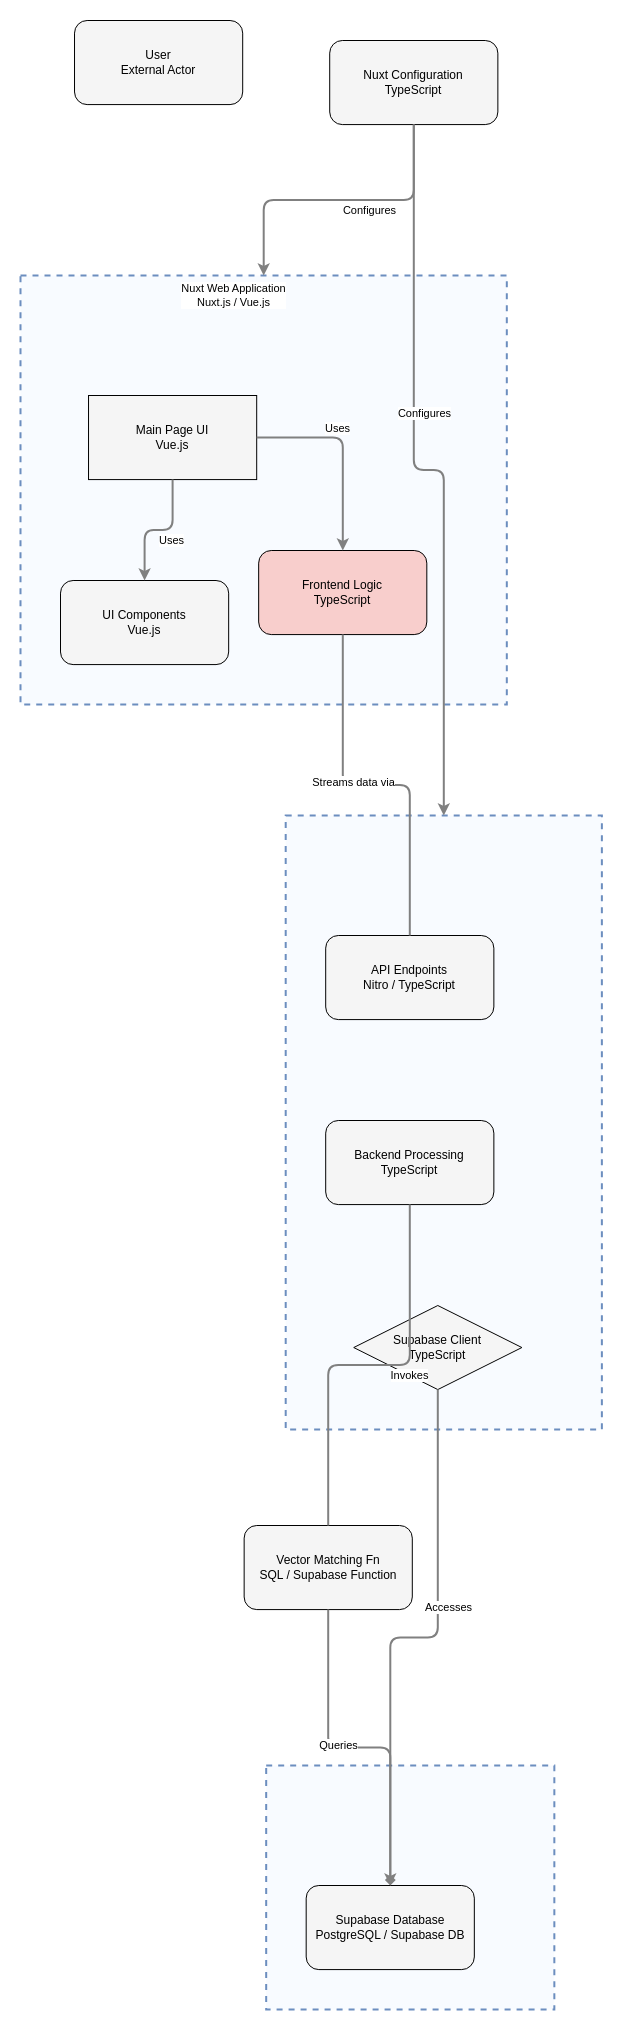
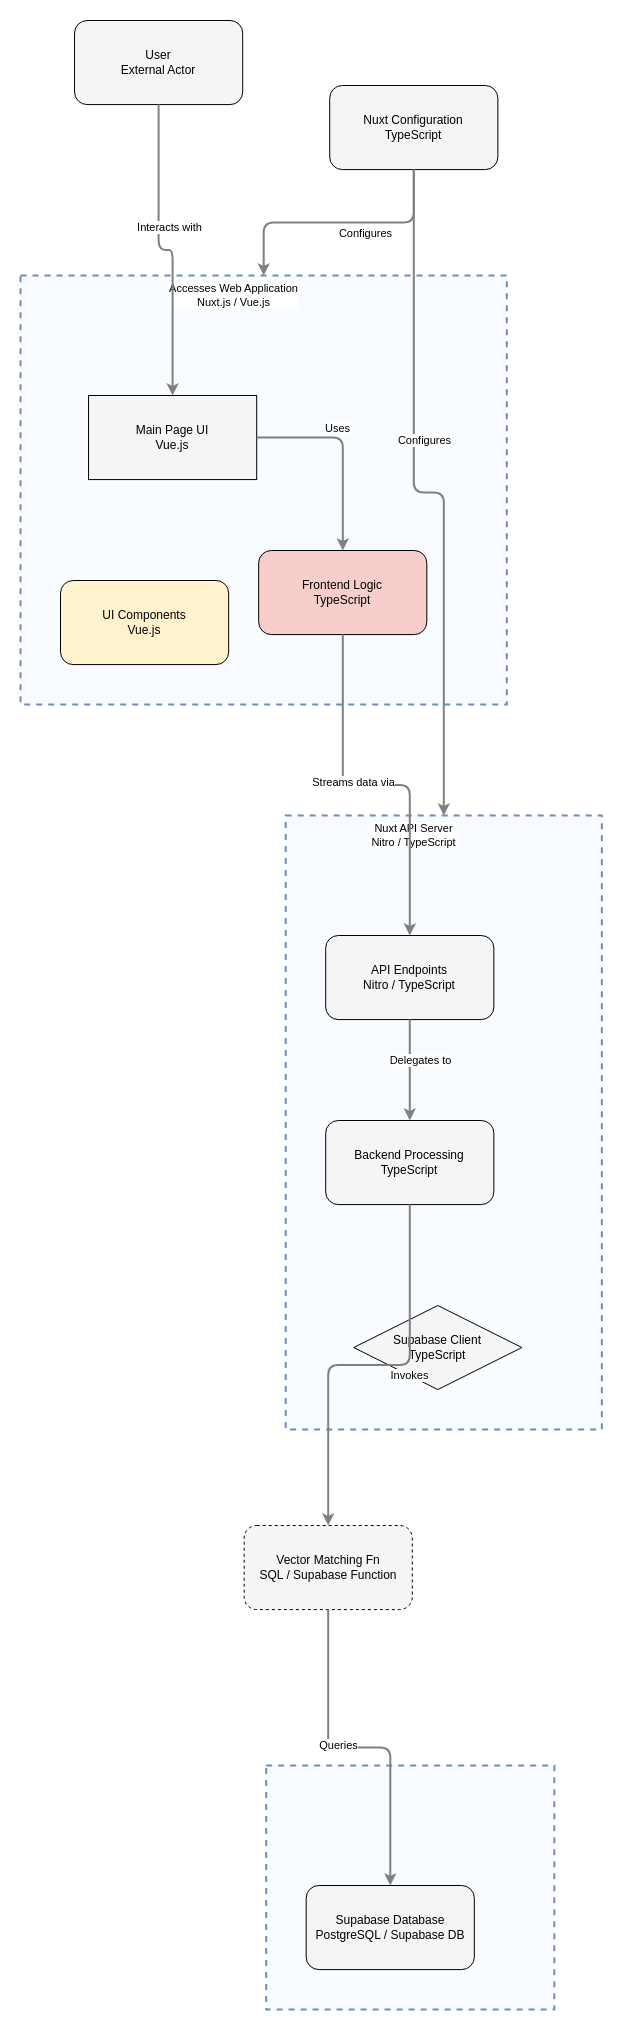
- <mxCell id="8" value="Nuxt Configuration&lt;br&gt;TypeScript" style="rounded=1;whiteSpace=wrap;html=1;fillColor=#f5f5f5" vertex="1" parent="1"><mxGeometry x="329.21" y="40" width="168.158" height="84.079" as="geometry" /></mxCell>
+ <mxCell id="8" value="Nuxt Configuration&lt;br&gt;TypeScript" style="rounded=1;whiteSpace=wrap;html=1;fillColor=#f5f5f5" vertex="1" parent="1"><mxGeometry x="329.21" y="85" width="168.158" height="84.079" as="geometry" /></mxCell>
+ <mxCell id="21" style="edgeStyle=orthogonalEdgeStyle;rounded=1;orthogonalLoop=1;jettySize=auto;html=1;strokeColor=#808080;strokeWidth=2;jumpStyle=arc;jumpSize=10;spacing=15;labelBackgroundColor=white;labelBorderColor=none" edge="1" parent="1" source="7" target="10"><mxGeometry relative="1" as="geometry" /></mxCell>
+ <mxCell id="22" value="Interacts with" style="edgeLabel;html=1;align=center;verticalAlign=middle;resizable=0;points=[];" vertex="1" connectable="0" parent="21"><mxGeometry x="-0.2" y="10" relative="1" as="geometry"><mxPoint as="offset" /></mxGeometry></mxCell>
- <mxCell id="6" value="Nuxt Web Application&lt;br&gt;Nuxt.js / Vue.js" style="edgeLabel;html=1;align=center;verticalAlign=middle;resizable=0;labelBackgroundColor=white;spacing=5" vertex="1" parent="1"><mxGeometry x="28" y="283" width="410.316" height="24" as="geometry" /></mxCell>
+ <mxCell id="6" value="Accesses Web Application&lt;br&gt;Nuxt.js / Vue.js" style="edgeLabel;html=1;align=center;verticalAlign=middle;resizable=0;labelBackgroundColor=white;spacing=5" vertex="1" parent="1"><mxGeometry x="28" y="283" width="410.316" height="24" as="geometry" /></mxCell>
- <mxCell id="23" style="edgeStyle=orthogonalEdgeStyle;rounded=1;orthogonalLoop=1;jettySize=auto;html=1;strokeColor=#808080;strokeWidth=2;jumpStyle=arc;jumpSize=10;spacing=15;labelBackgroundColor=white;labelBorderColor=none" edge="1" parent="1" source="10" target="11"><mxGeometry relative="1" as="geometry" /></mxCell>
- <mxCell id="24" value="Uses" style="edgeLabel;html=1;align=center;verticalAlign=middle;resizable=0;points=[];" vertex="1" connectable="0" parent="23"><mxGeometry x="-0.2" y="10" relative="1" as="geometry"><mxPoint as="offset" /></mxGeometry></mxCell>
- <mxCell id="11" value="UI Components&lt;br&gt;Vue.js" style="rounded=1;whiteSpace=wrap;html=1;fillColor=#f5f5f5" vertex="1" parent="5"><mxGeometry x="40" y="305" width="168.158" height="84.079" as="geometry" /></mxCell>
+ <mxCell id="11" value="UI Components&lt;br&gt;Vue.js" style="rounded=1;whiteSpace=wrap;html=1;fillColor=#fff2cc;" vertex="1" parent="5"><mxGeometry x="40" y="305" width="168.158" height="84.079" as="geometry" /></mxCell>
+ <mxCell id="4" value="Nuxt API Server&lt;br&gt;Nitro / TypeScript" style="edgeLabel;html=1;align=center;verticalAlign=middle;resizable=0;labelBackgroundColor=white;spacing=5" vertex="1" parent="1"><mxGeometry x="293.197" y="823" width="240.184" height="24" as="geometry" /></mxCell>
- <mxCell id="27" style="edgeStyle=orthogonalEdgeStyle;rounded=1;orthogonalLoop=1;jettySize=auto;html=1;strokeColor=#808080;strokeWidth=2;jumpStyle=arc;jumpSize=10;spacing=15;labelBackgroundColor=white;labelBorderColor=none;endArrow=none;" edge="1" parent="1" source="12" target="13"><mxGeometry relative="1" as="geometry" /></mxCell>
+ <mxCell id="27" style="edgeStyle=orthogonalEdgeStyle;rounded=1;orthogonalLoop=1;jettySize=auto;html=1;strokeColor=#808080;strokeWidth=2;jumpStyle=arc;jumpSize=10;spacing=15;labelBackgroundColor=white;labelBorderColor=none" edge="1" parent="1" source="12" target="13"><mxGeometry relative="1" as="geometry" /></mxCell>
+ <mxCell id="29" style="edgeStyle=orthogonalEdgeStyle;rounded=1;orthogonalLoop=1;jettySize=auto;html=1;strokeColor=#808080;strokeWidth=2;jumpStyle=arc;jumpSize=10;spacing=15;labelBackgroundColor=white;labelBorderColor=none" edge="1" parent="1" source="13" target="14"><mxGeometry relative="1" as="geometry" /></mxCell>
+ <mxCell id="30" value="Delegates to" style="edgeLabel;html=1;align=center;verticalAlign=middle;resizable=0;points=[];" vertex="1" connectable="0" parent="29"><mxGeometry x="-0.2" y="10" relative="1" as="geometry"><mxPoint as="offset" /></mxGeometry></mxCell>
- <mxCell id="31" style="edgeStyle=orthogonalEdgeStyle;rounded=1;orthogonalLoop=1;jettySize=auto;html=1;strokeColor=#808080;strokeWidth=2;jumpStyle=arc;jumpSize=10;spacing=15;labelBackgroundColor=white;labelBorderColor=none;endArrow=none;" edge="1" parent="1" source="14" target="9"><mxGeometry relative="1" as="geometry" /></mxCell>
+ <mxCell id="31" style="edgeStyle=orthogonalEdgeStyle;rounded=1;orthogonalLoop=1;jettySize=auto;html=1;strokeColor=#808080;strokeWidth=2;jumpStyle=arc;jumpSize=10;spacing=15;labelBackgroundColor=white;labelBorderColor=none" edge="1" parent="1" source="14" target="9"><mxGeometry relative="1" as="geometry" /></mxCell>
- <mxCell id="9" value="Vector Matching Fn&lt;br&gt;SQL / Supabase Function" style="rounded=1;whiteSpace=wrap;html=1;fillColor=#f5f5f5" vertex="1" parent="1"><mxGeometry x="243.645" y="1525" width="168.158" height="84.079" as="geometry" /></mxCell>
+ <mxCell id="9" value="Vector Matching Fn&lt;br&gt;SQL / Supabase Function" style="rounded=1;whiteSpace=wrap;html=1;fillColor=#f5f5f5;dashed=1;" vertex="1" parent="1"><mxGeometry x="243.645" y="1525" width="168.158" height="84.079" as="geometry" /></mxCell>
- <mxCell id="33" style="edgeStyle=orthogonalEdgeStyle;rounded=1;orthogonalLoop=1;jettySize=auto;html=1;strokeColor=#808080;strokeWidth=2;jumpStyle=arc;jumpSize=10;spacing=15;labelBackgroundColor=white;labelBorderColor=none" edge="1" parent="1" source="15" target="16"><mxGeometry relative="1" as="geometry" /></mxCell>
- <mxCell id="34" value="Accesses" style="edgeLabel;html=1;align=center;verticalAlign=middle;resizable=0;points=[];" vertex="1" connectable="0" parent="33"><mxGeometry x="-0.2" y="10" relative="1" as="geometry"><mxPoint as="offset" /></mxGeometry></mxCell>
- <mxCell id="35" style="edgeStyle=orthogonalEdgeStyle;rounded=1;orthogonalLoop=1;jettySize=auto;html=1;strokeColor=#808080;strokeWidth=2;jumpStyle=arc;jumpSize=10;spacing=15;labelBackgroundColor=white;labelBorderColor=none;endArrow=diamond;" edge="1" parent="1" source="9" target="16"><mxGeometry relative="1" as="geometry" /></mxCell>
+ <mxCell id="35" style="edgeStyle=orthogonalEdgeStyle;rounded=1;orthogonalLoop=1;jettySize=auto;html=1;strokeColor=#808080;strokeWidth=2;jumpStyle=arc;jumpSize=10;spacing=15;labelBackgroundColor=white;labelBorderColor=none" edge="1" parent="1" source="9" target="16"><mxGeometry relative="1" as="geometry" /></mxCell>
